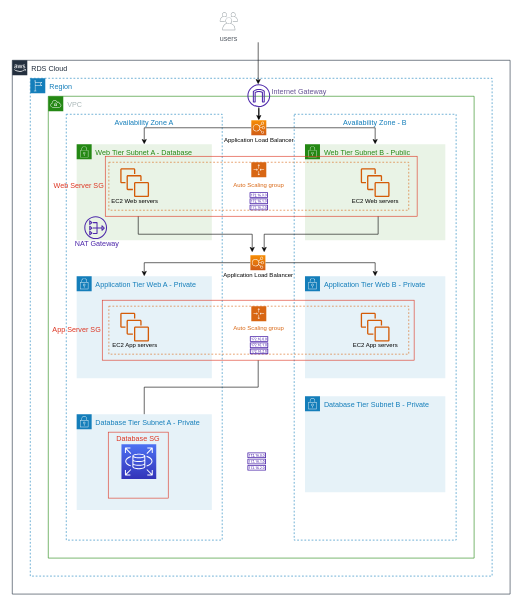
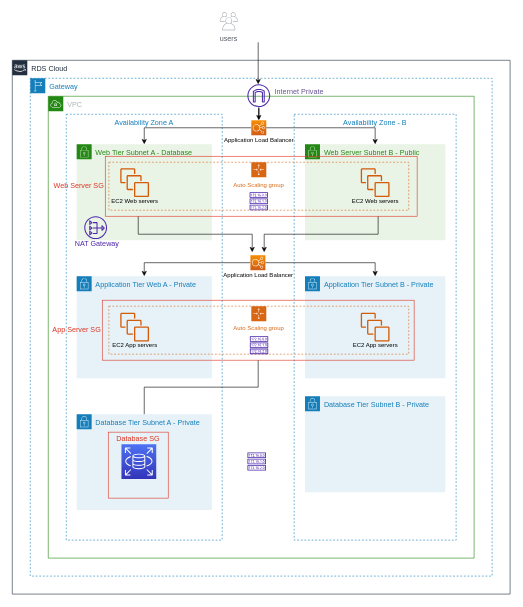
- <mxCell id="11" value="Region" style="points=[[0,0],[0.25,0],[0.5,0],[0.75,0],[1,0],[1,0.25],[1,0.5],[1,0.75],[1,1],[0.75,1],[0.5,1],[0.25,1],[0,1],[0,0.75],[0,0.5],[0,0.25]];outlineConnect=0;gradientColor=none;html=1;whiteSpace=wrap;fontSize=12;fontStyle=0;container=1;pointerEvents=0;collapsible=0;recursiveResize=0;shape=mxgraph.aws4.group;grIcon=mxgraph.aws4.group_region;strokeColor=#147EBA;fillColor=none;verticalAlign=top;align=left;spacingLeft=30;fontColor=#147EBA;dashed=1;movable=0;resizable=0;rotatable=0;deletable=0;editable=0;locked=1;connectable=0;" parent="1" vertex="1"><mxGeometry x="50" y="130" width="770" height="830" as="geometry" /></mxCell>
+ <mxCell id="11" value="Gateway" style="points=[[0,0],[0.25,0],[0.5,0],[0.75,0],[1,0],[1,0.25],[1,0.5],[1,0.75],[1,1],[0.75,1],[0.5,1],[0.25,1],[0,1],[0,0.75],[0,0.5],[0,0.25]];outlineConnect=0;gradientColor=none;html=1;whiteSpace=wrap;fontSize=12;fontStyle=0;container=1;pointerEvents=0;collapsible=0;recursiveResize=0;shape=mxgraph.aws4.group;grIcon=mxgraph.aws4.group_region;strokeColor=#147EBA;fillColor=none;verticalAlign=top;align=left;spacingLeft=30;fontColor=#147EBA;dashed=1;movable=0;resizable=0;rotatable=0;deletable=0;editable=0;locked=1;connectable=0;" parent="1" vertex="1"><mxGeometry x="50" y="130" width="770" height="830" as="geometry" /></mxCell>
- <mxCell id="51" value="Internet Gateway" style="text;html=1;align=center;verticalAlign=middle;resizable=0;points=[];autosize=1;strokeColor=none;fillColor=none;fontColor=#665395;" vertex="1" parent="1"><mxGeometry x="443" y="138" width="110" height="30" as="geometry" /></mxCell>
+ <mxCell id="51" value="Internet Private" style="text;html=1;align=center;verticalAlign=middle;resizable=0;points=[];autosize=1;strokeColor=none;fillColor=none;fontColor=#665395;" vertex="1" parent="1"><mxGeometry x="443" y="138" width="110" height="30" as="geometry" /></mxCell>
- <mxCell id="17" value="Web Tier Subnet B - Public" style="points=[[0,0],[0.25,0],[0.5,0],[0.75,0],[1,0],[1,0.25],[1,0.5],[1,0.75],[1,1],[0.75,1],[0.5,1],[0.25,1],[0,1],[0,0.75],[0,0.5],[0,0.25]];outlineConnect=0;gradientColor=none;html=1;whiteSpace=wrap;fontSize=12;fontStyle=0;container=1;pointerEvents=0;collapsible=0;recursiveResize=0;shape=mxgraph.aws4.group;grIcon=mxgraph.aws4.group_security_group;grStroke=0;strokeColor=#248814;fillColor=#E9F3E6;verticalAlign=top;align=left;spacingLeft=30;fontColor=#248814;dashed=0;" parent="15" vertex="1"><mxGeometry x="18" y="50" width="234" height="160" as="geometry" /></mxCell>
+ <mxCell id="17" value="Web Server Subnet B - Public" style="points=[[0,0],[0.25,0],[0.5,0],[0.75,0],[1,0],[1,0.25],[1,0.5],[1,0.75],[1,1],[0.75,1],[0.5,1],[0.25,1],[0,1],[0,0.75],[0,0.5],[0,0.25]];outlineConnect=0;gradientColor=none;html=1;whiteSpace=wrap;fontSize=12;fontStyle=0;container=1;pointerEvents=0;collapsible=0;recursiveResize=0;shape=mxgraph.aws4.group;grIcon=mxgraph.aws4.group_security_group;grStroke=0;strokeColor=#248814;fillColor=#E9F3E6;verticalAlign=top;align=left;spacingLeft=30;fontColor=#248814;dashed=0;" parent="15" vertex="1"><mxGeometry x="18" y="50" width="234" height="160" as="geometry" /></mxCell>
- <mxCell id="18" value="Application Tier Web B - Private&lt;br&gt;" style="points=[[0,0],[0.25,0],[0.5,0],[0.75,0],[1,0],[1,0.25],[1,0.5],[1,0.75],[1,1],[0.75,1],[0.5,1],[0.25,1],[0,1],[0,0.75],[0,0.5],[0,0.25]];outlineConnect=0;gradientColor=none;html=1;whiteSpace=wrap;fontSize=12;fontStyle=0;container=1;pointerEvents=0;collapsible=0;recursiveResize=0;shape=mxgraph.aws4.group;grIcon=mxgraph.aws4.group_security_group;grStroke=0;strokeColor=#147EBA;fillColor=#E6F2F8;verticalAlign=top;align=left;spacingLeft=30;fontColor=#147EBA;dashed=0;movable=1;resizable=1;rotatable=1;deletable=1;editable=1;locked=0;connectable=1;" parent="15" vertex="1"><mxGeometry x="18" y="270" width="234" height="170" as="geometry" /></mxCell>
+ <mxCell id="18" value="Application Tier Subnet B - Private&lt;br&gt;" style="points=[[0,0],[0.25,0],[0.5,0],[0.75,0],[1,0],[1,0.25],[1,0.5],[1,0.75],[1,1],[0.75,1],[0.5,1],[0.25,1],[0,1],[0,0.75],[0,0.5],[0,0.25]];outlineConnect=0;gradientColor=none;html=1;whiteSpace=wrap;fontSize=12;fontStyle=0;container=1;pointerEvents=0;collapsible=0;recursiveResize=0;shape=mxgraph.aws4.group;grIcon=mxgraph.aws4.group_security_group;grStroke=0;strokeColor=#147EBA;fillColor=#E6F2F8;verticalAlign=top;align=left;spacingLeft=30;fontColor=#147EBA;dashed=0;movable=1;resizable=1;rotatable=1;deletable=1;editable=1;locked=0;connectable=1;" parent="15" vertex="1"><mxGeometry x="18" y="270" width="234" height="170" as="geometry" /></mxCell>
